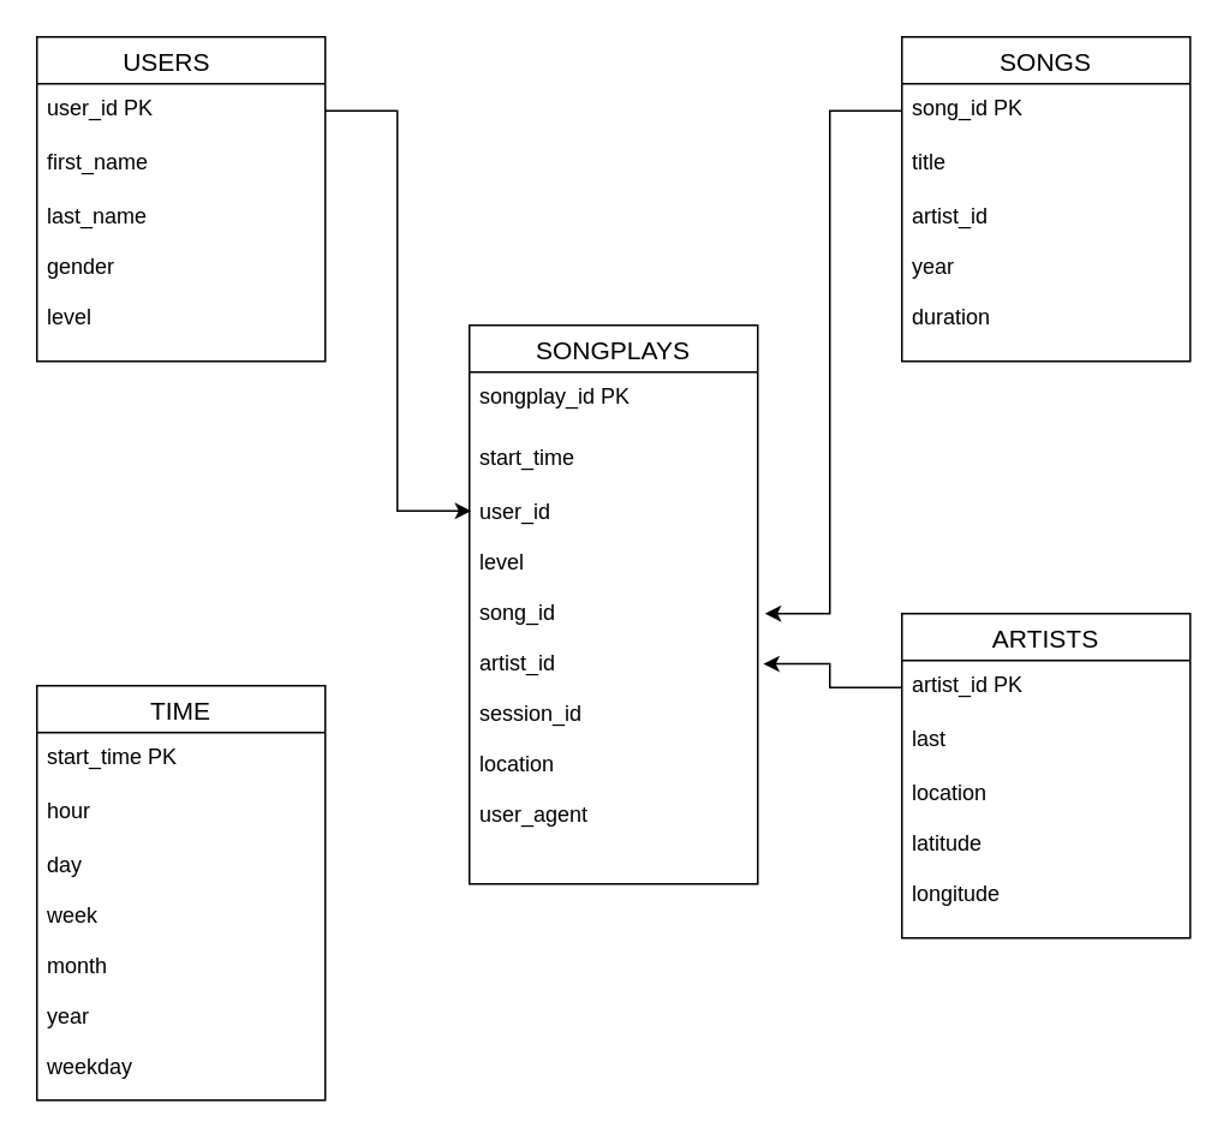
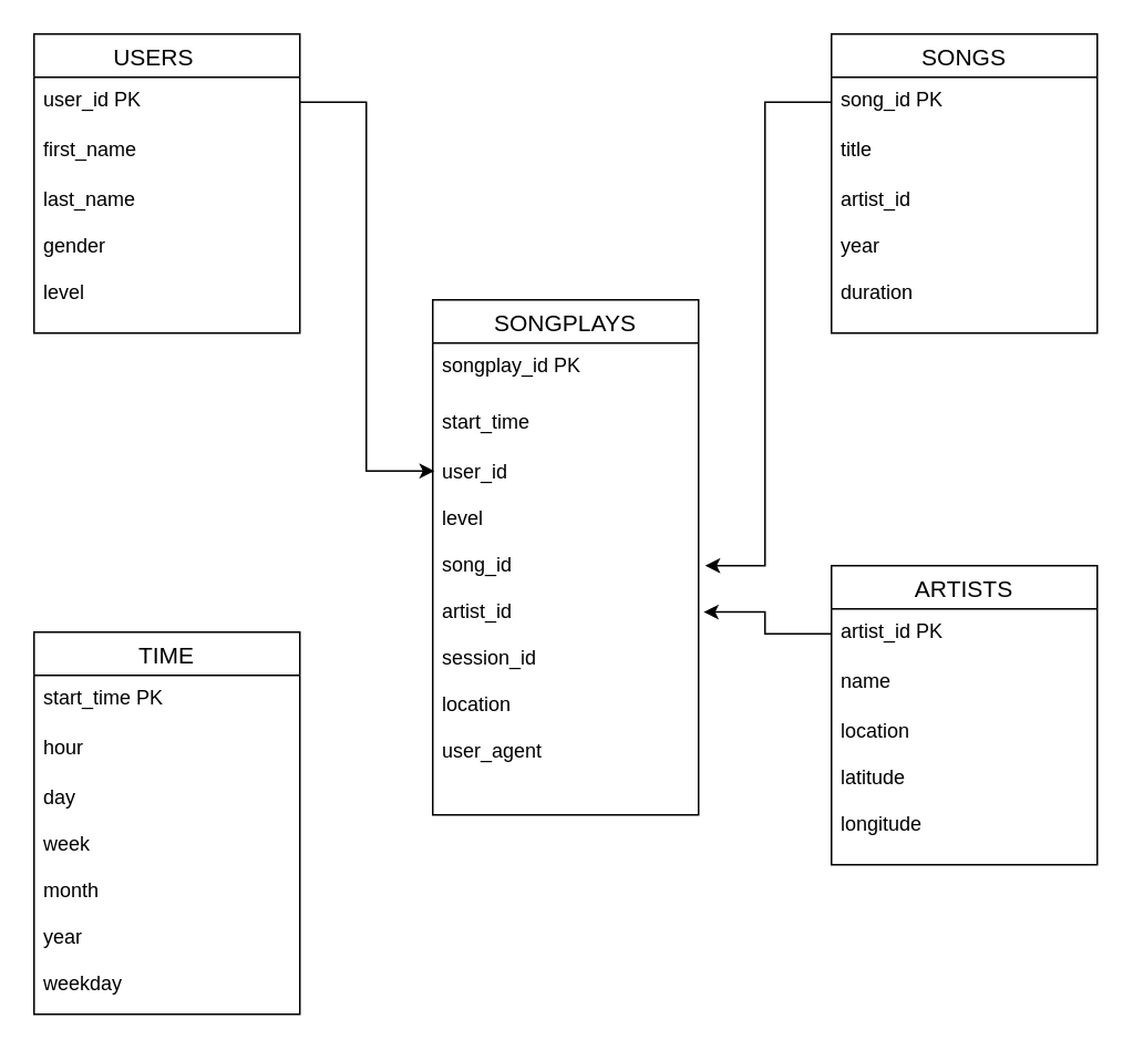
- <mxCell id="16" value="last" style="text;strokeColor=none;fillColor=none;spacingLeft=4;spacingRight=4;overflow=hidden;rotatable=0;points=[[0,0.5],[1,0.5]];portConstraint=eastwest;fontSize=12;" vertex="1" parent="14"><mxGeometry y="56" width="160" height="30" as="geometry" /></mxCell>
+ <mxCell id="16" value="name" style="text;strokeColor=none;fillColor=none;spacingLeft=4;spacingRight=4;overflow=hidden;rotatable=0;points=[[0,0.5],[1,0.5]];portConstraint=eastwest;fontSize=12;" vertex="1" parent="14"><mxGeometry y="56" width="160" height="30" as="geometry" /></mxCell>
